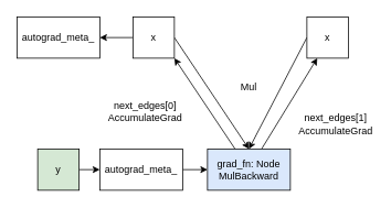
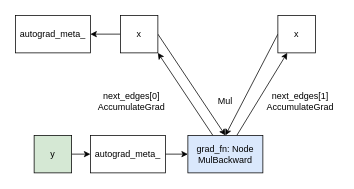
- <mxCell id="16" value="Mul" style="text;html=1;strokeColor=none;fillColor=none;align=center;verticalAlign=middle;whiteSpace=wrap;rounded=0;" parent="1" vertex="1"><mxGeometry x="270" y="90" width="60" height="30" as="geometry" /></mxCell>
+ <mxCell id="16" value="Mul" style="text;html=1;strokeColor=none;fillColor=none;align=center;verticalAlign=middle;whiteSpace=wrap;rounded=0;" parent="1" vertex="1"><mxGeometry x="270" y="120" width="60" height="30" as="geometry" /></mxCell>
- <mxCell id="15" value="next_edges[1]&lt;br&gt;AccumulateGrad" style="text;html=1;strokeColor=none;fillColor=none;align=center;verticalAlign=middle;whiteSpace=wrap;rounded=0;" parent="1" vertex="1"><mxGeometry x="355" y="135" width="100" height="30" as="geometry" /></mxCell>
+ <mxCell id="15" value="next_edges[1]&lt;br&gt;AccumulateGrad" style="text;html=1;strokeColor=none;fillColor=none;align=center;verticalAlign=middle;whiteSpace=wrap;rounded=0;" parent="1" vertex="1"><mxGeometry x="350" y="120" width="100" height="30" as="geometry" /></mxCell>
